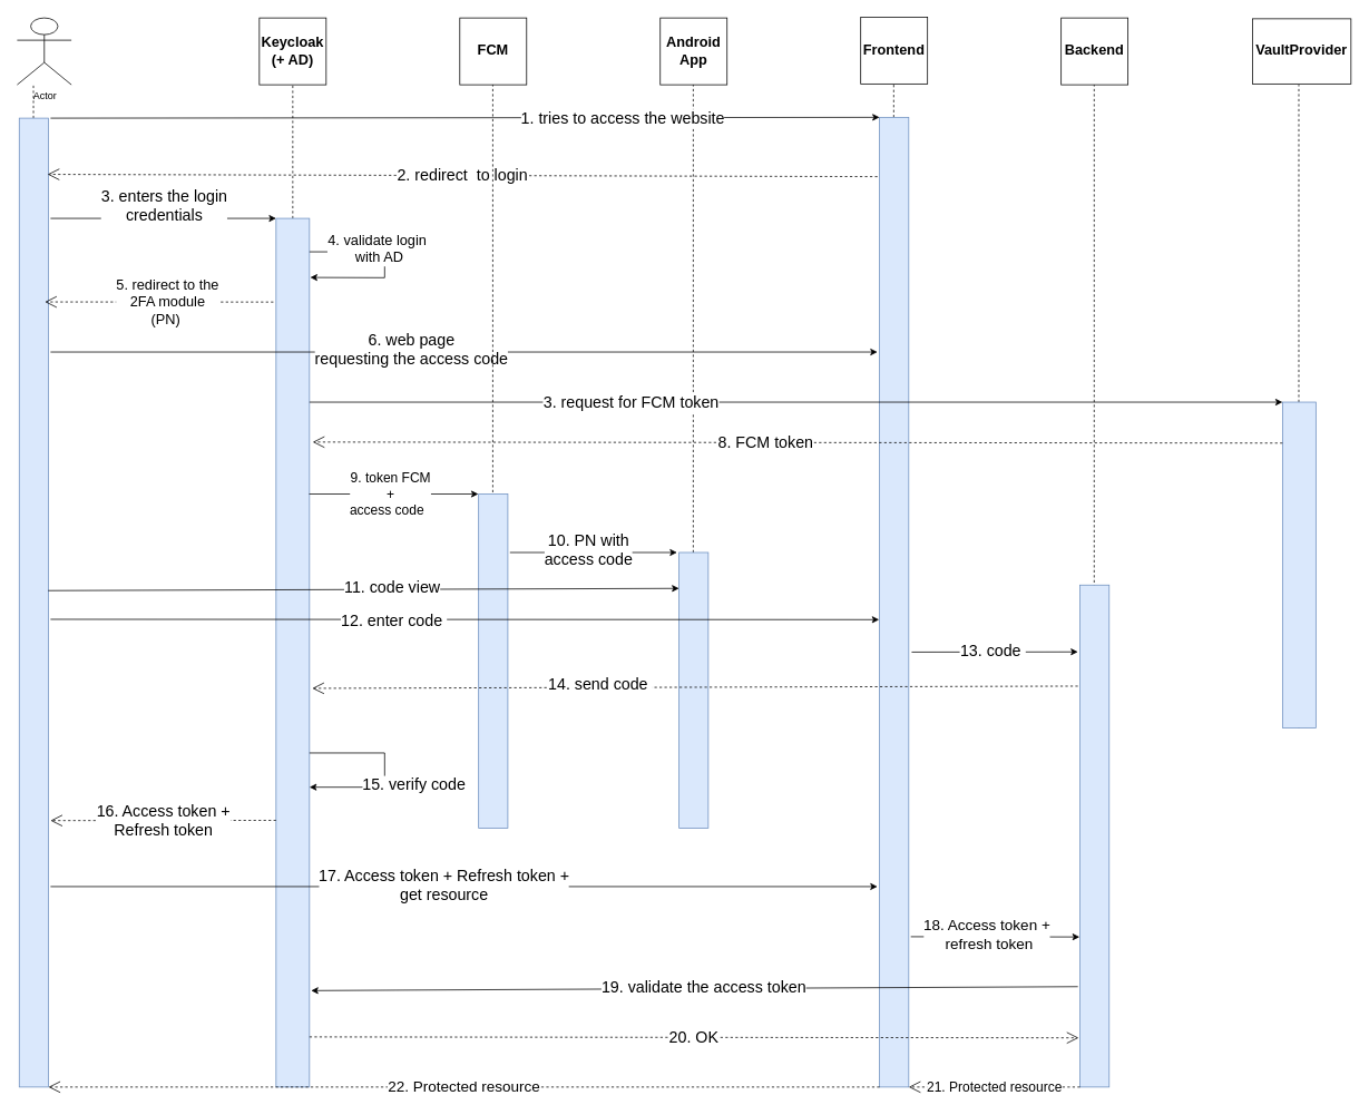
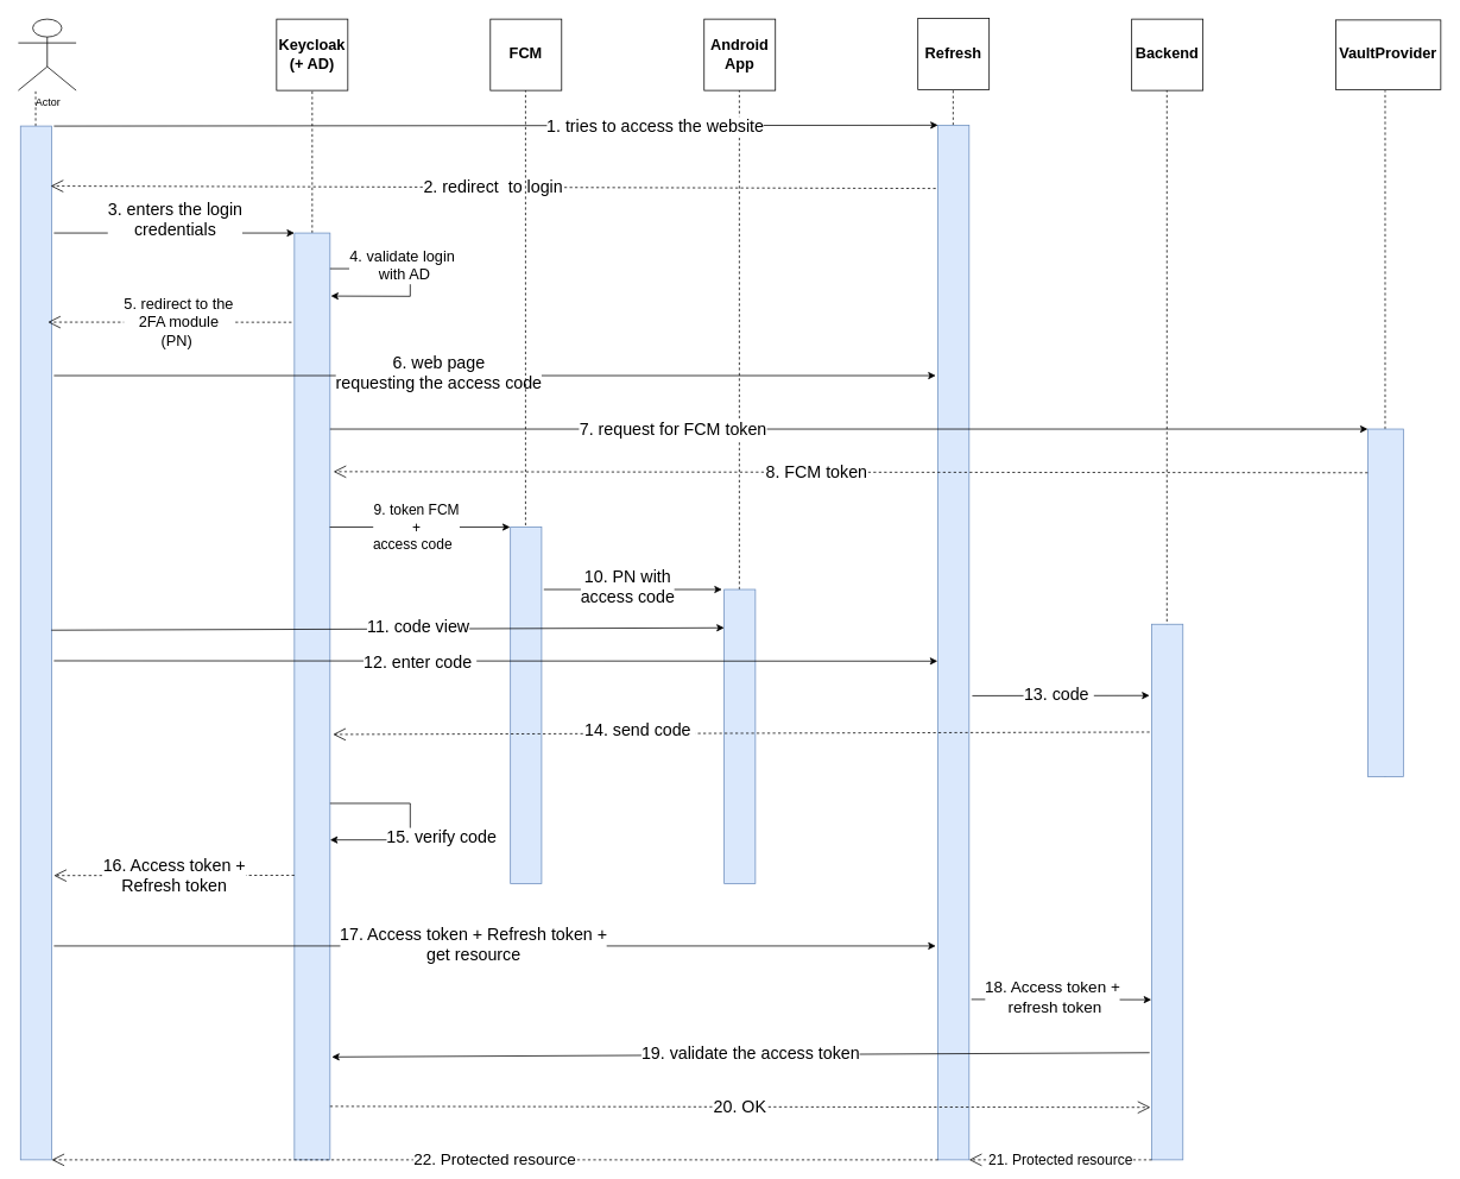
- <mxCell id="6" value="&lt;font style=&quot;font-size: 17px;&quot;&gt;&lt;b&gt;Frontend&lt;/b&gt;&lt;/font&gt;" style="whiteSpace=wrap;html=1;aspect=fixed;" parent="1" vertex="1"><mxGeometry x="1030" y="20" width="80" height="80" as="geometry" /></mxCell>
+ <mxCell id="6" value="&lt;font style=&quot;font-size: 17px;&quot;&gt;&lt;b&gt;Refresh&lt;/b&gt;&lt;/font&gt;" style="whiteSpace=wrap;html=1;aspect=fixed;" parent="1" vertex="1"><mxGeometry x="1030" y="20" width="80" height="80" as="geometry" /></mxCell>
- <mxCell id="20" value="&lt;font style=&quot;font-size: 19px;&quot;&gt;1. tries to access the website&lt;/font&gt;" style="text;html=1;align=center;verticalAlign=middle;resizable=0;points=[];autosize=1;strokeColor=none;fillColor=none;labelBackgroundColor=default;" parent="1" vertex="1"><mxGeometry x="614" y="124" width="262" height="35" as="geometry" /></mxCell>
+ <mxCell id="20" value="&lt;font style=&quot;font-size: 19px;&quot;&gt;1. tries to access the website&lt;/font&gt;" style="text;html=1;align=center;verticalAlign=middle;resizable=0;points=[];autosize=1;strokeColor=none;fillColor=none;labelBackgroundColor=default;" parent="1" vertex="1"><mxGeometry x="604" y="124" width="262" height="35" as="geometry" /></mxCell>
- <mxCell id="31" value="&lt;font style=&quot;font-size: 19px;&quot;&gt;3. request for FCM token&lt;/font&gt;" style="text;html=1;align=center;verticalAlign=middle;resizable=0;points=[];autosize=1;strokeColor=none;fillColor=none;labelBackgroundColor=default;" parent="1" vertex="1"><mxGeometry x="641" y="464" width="228" height="35" as="geometry" /></mxCell>
+ <mxCell id="31" value="&lt;font style=&quot;font-size: 19px;&quot;&gt;7. request for FCM token&lt;/font&gt;" style="text;html=1;align=center;verticalAlign=middle;resizable=0;points=[];autosize=1;strokeColor=none;fillColor=none;labelBackgroundColor=default;" parent="1" vertex="1"><mxGeometry x="641" y="464" width="228" height="35" as="geometry" /></mxCell>
